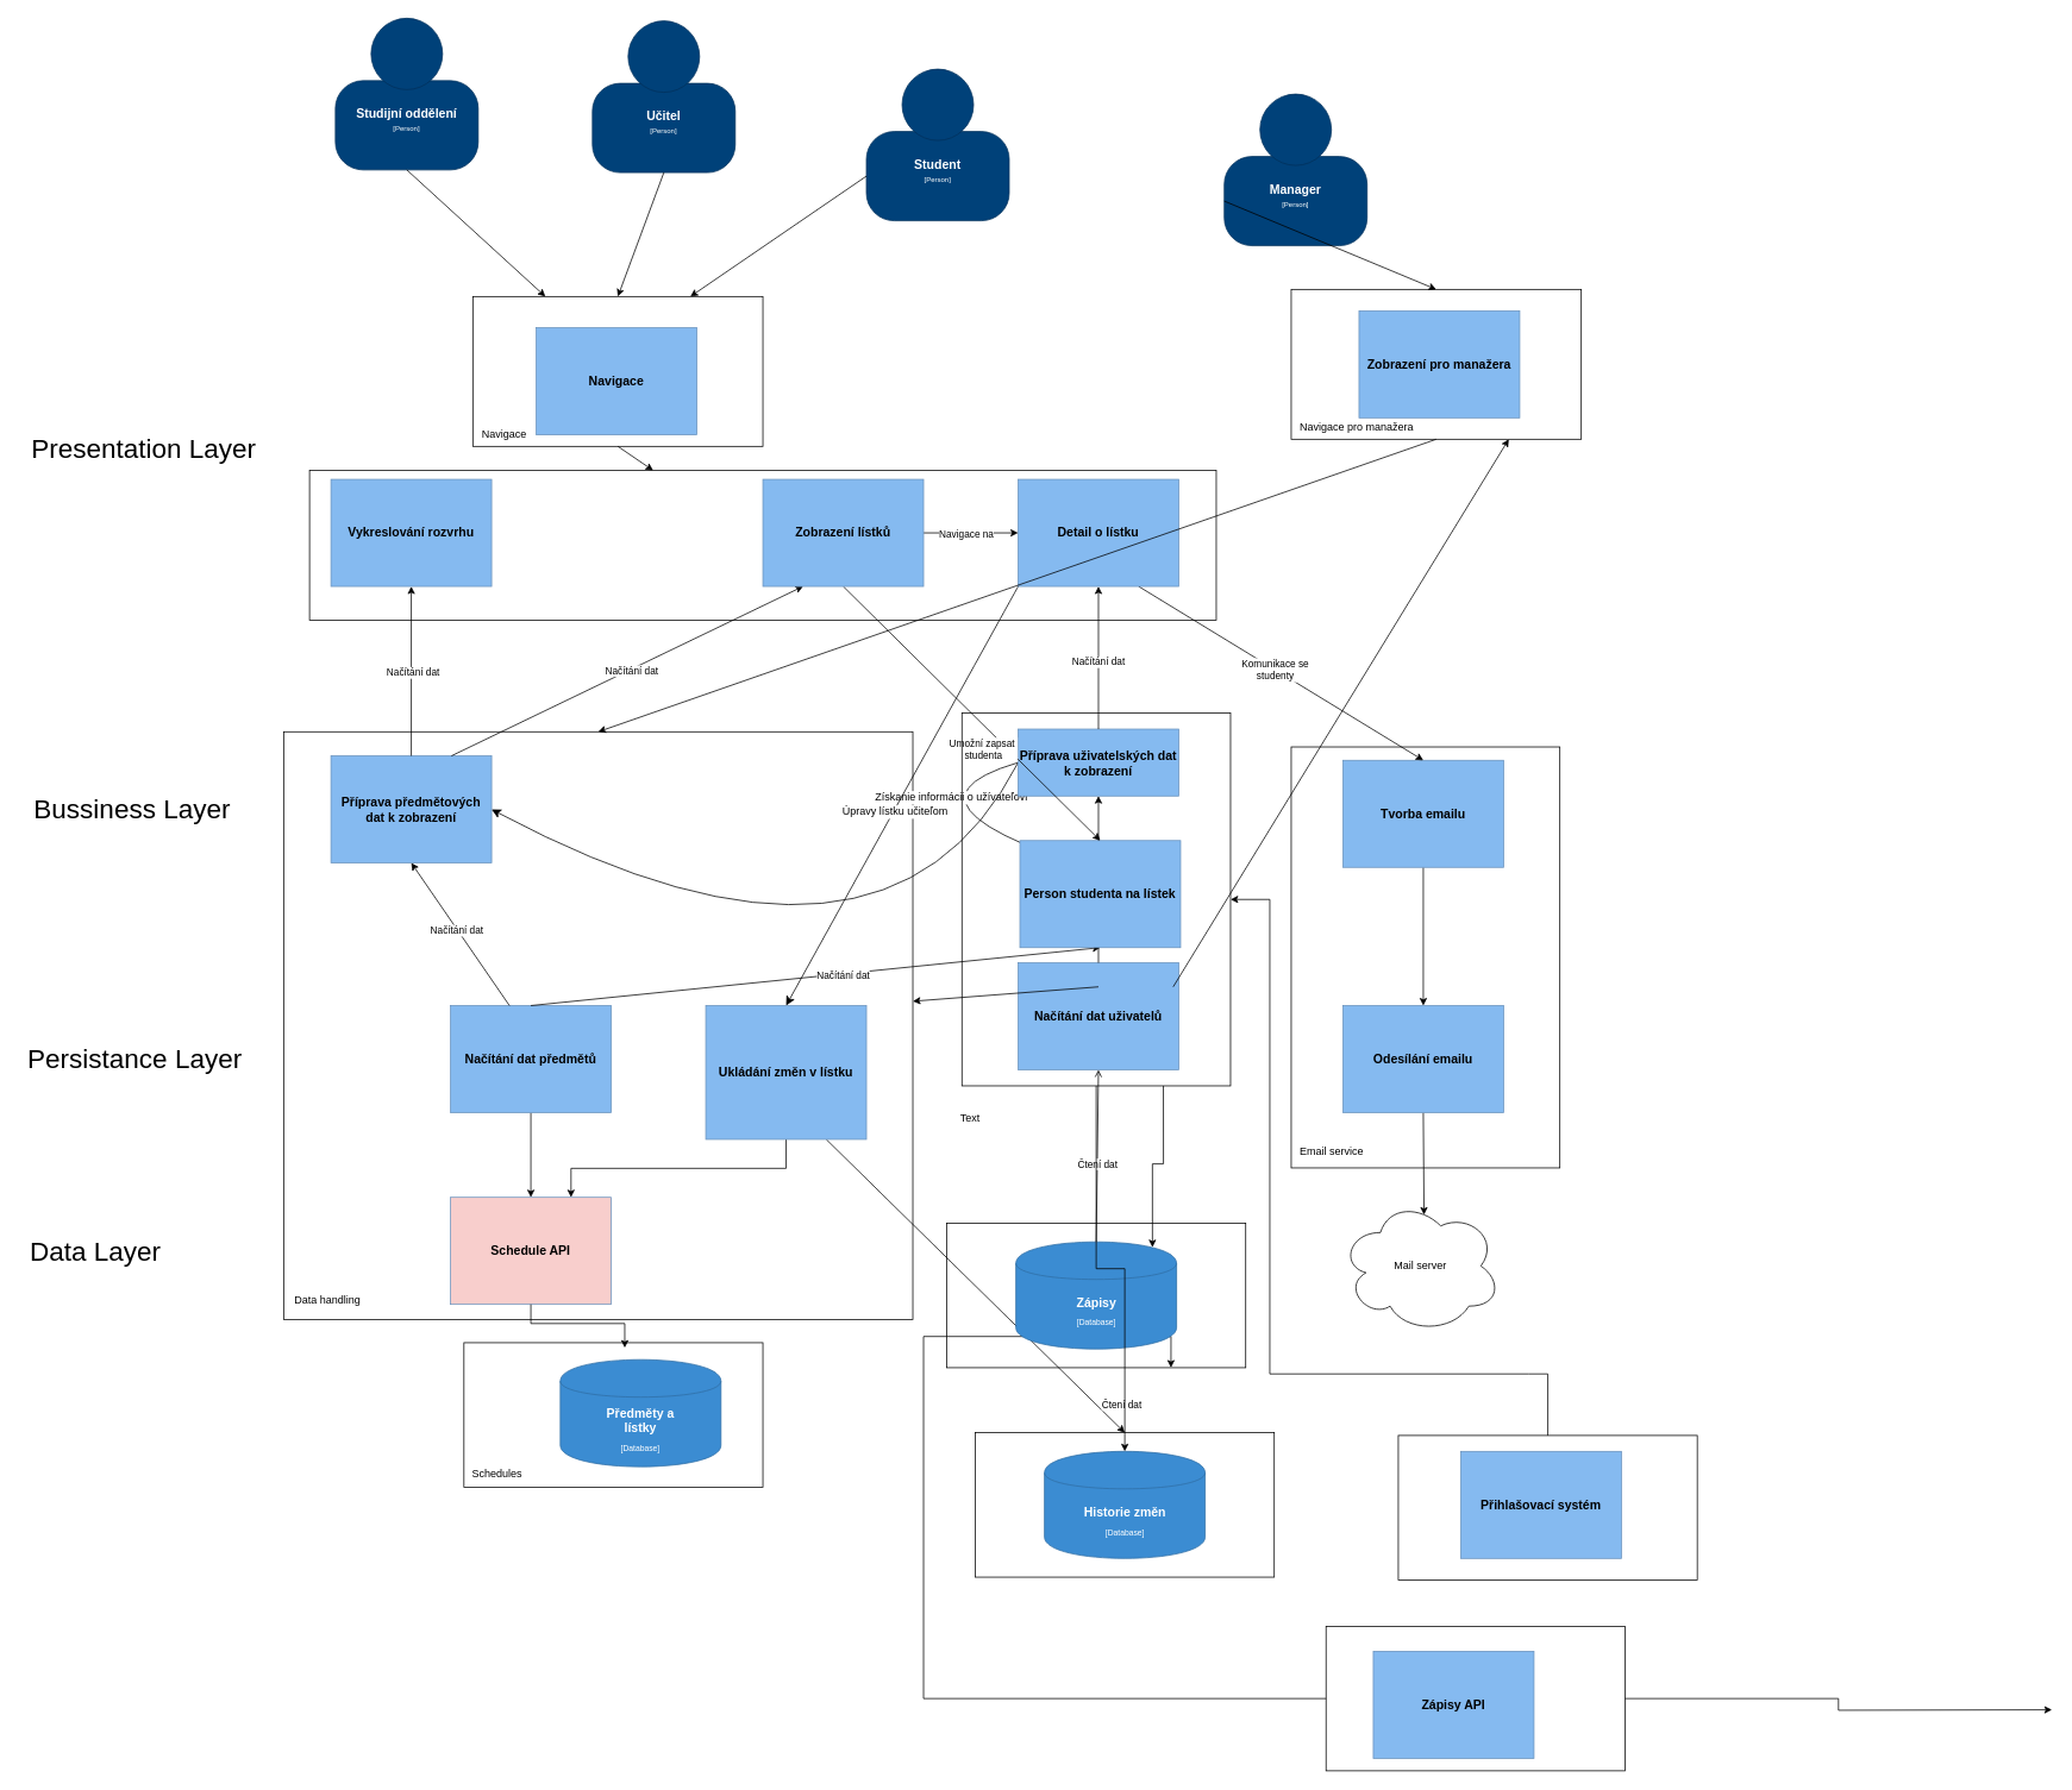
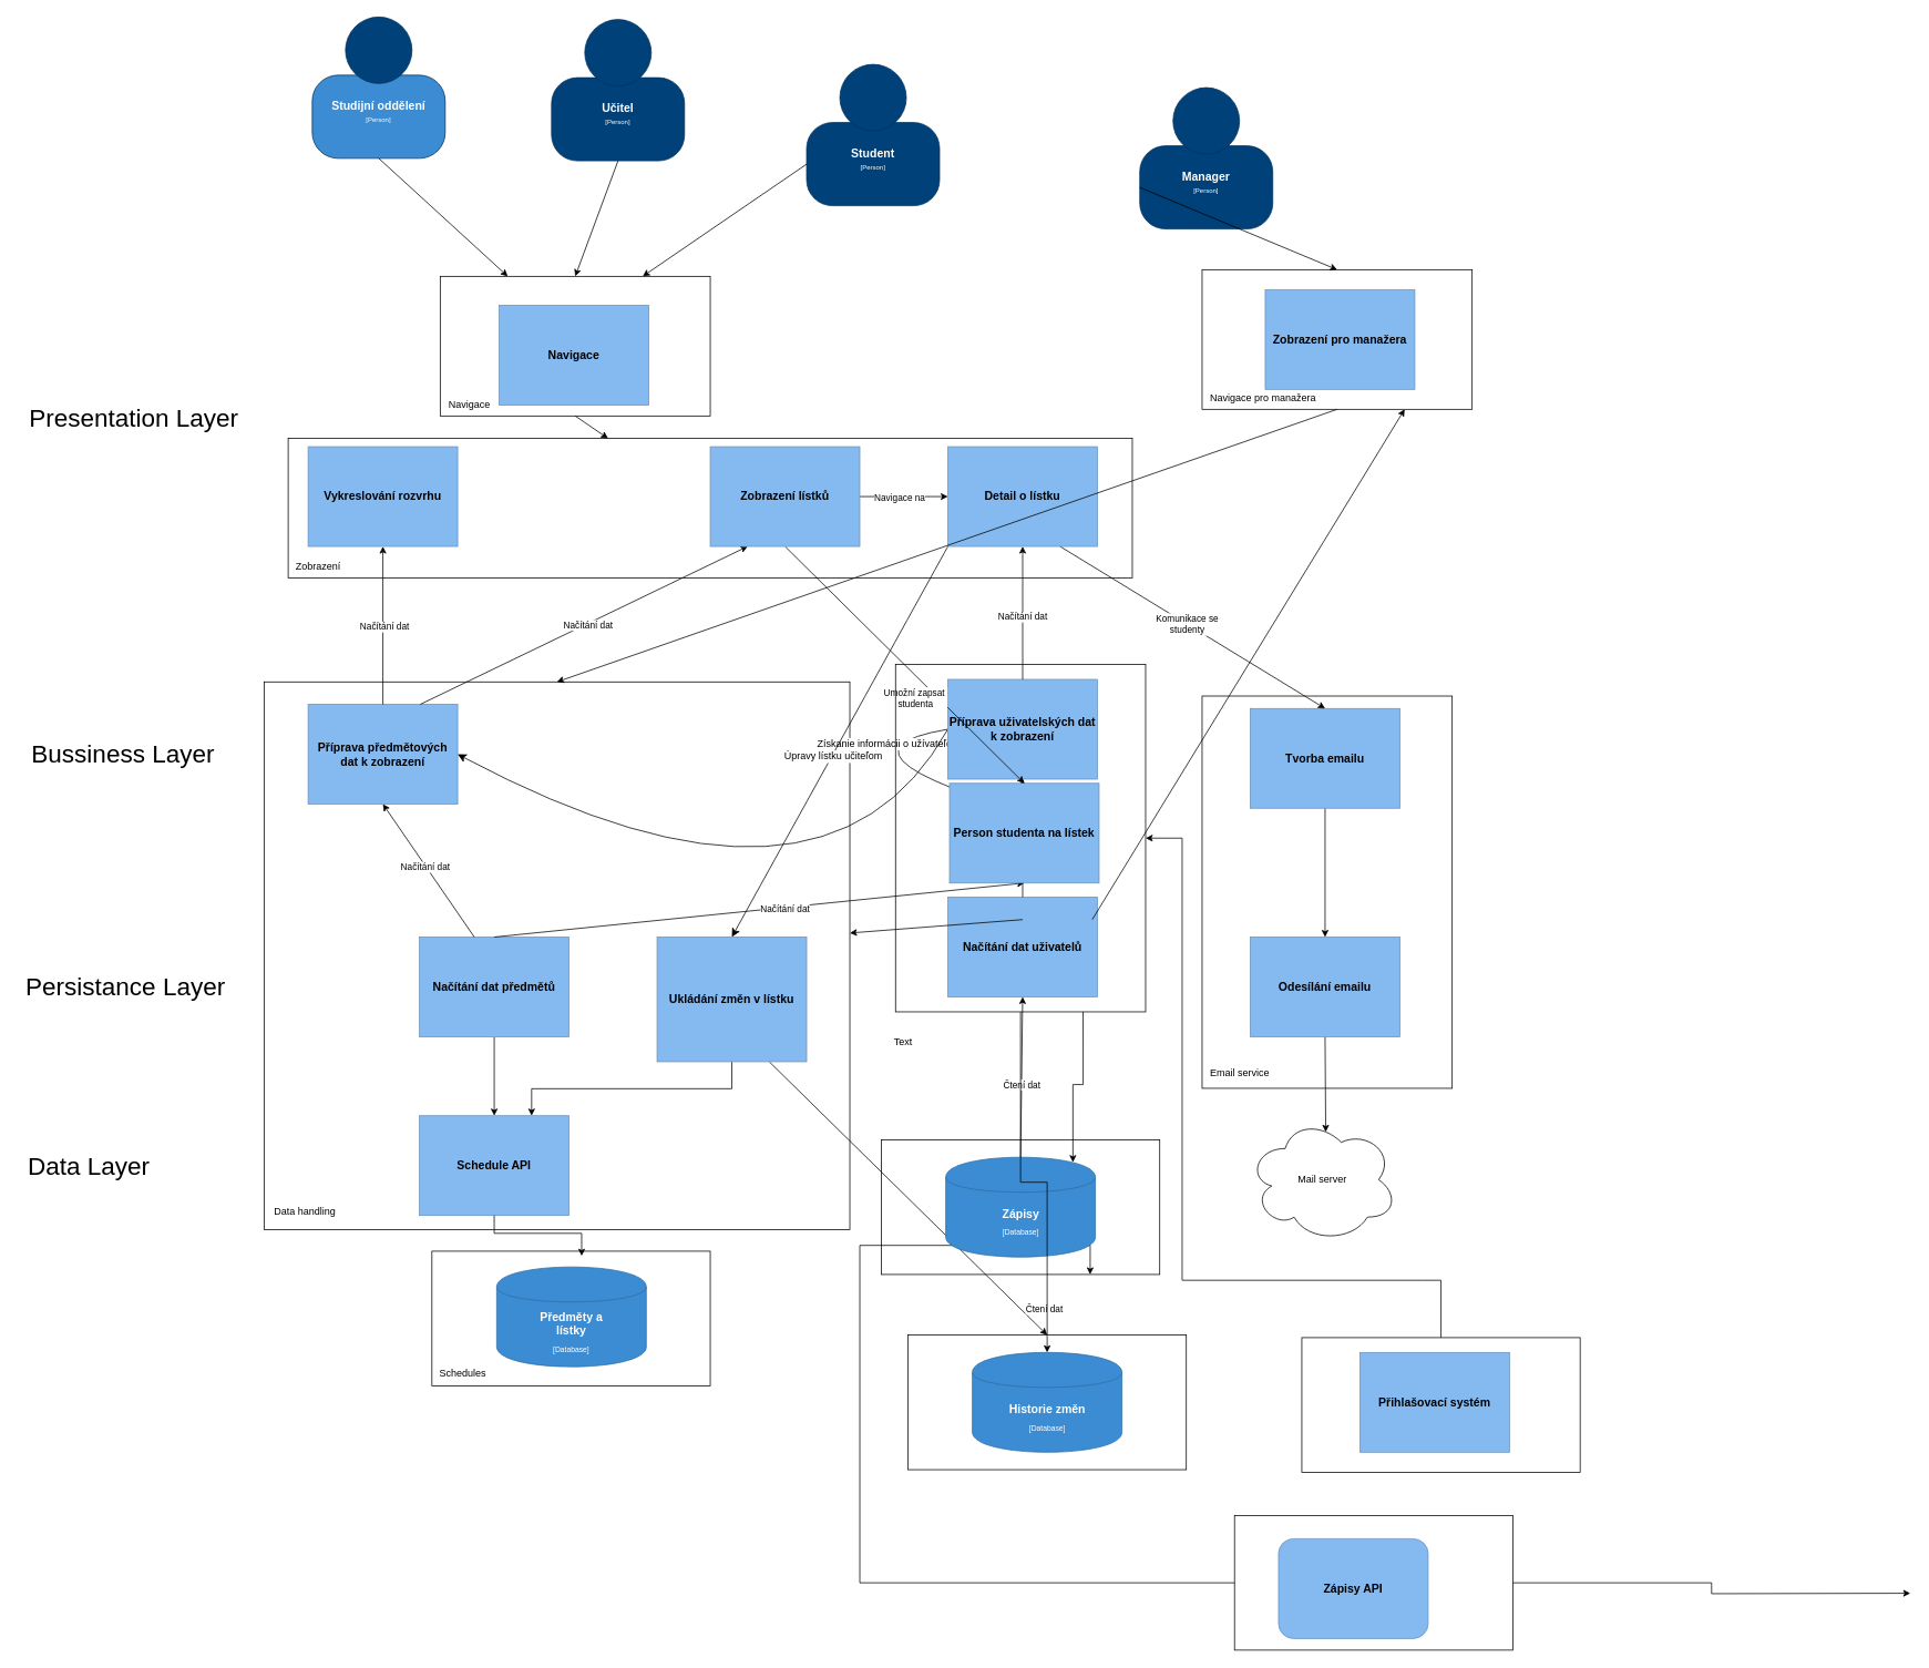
- <mxCell id="77" value="&lt;div style=&quot;color: rgb(255 , 255 , 255) ; white-space: normal&quot;&gt;&lt;span style=&quot;font-size: 14px&quot;&gt;&lt;b&gt;Studijní oddělení&lt;/b&gt;&lt;/span&gt;&lt;/div&gt;&lt;div style=&quot;color: rgb(255 , 255 , 255) ; white-space: normal&quot;&gt;&lt;font style=&quot;font-size: 8px&quot;&gt;[Person]&lt;/font&gt;&lt;/div&gt;&lt;div style=&quot;color: rgb(255 , 255 , 255) ; white-space: normal ; font-size: 8px&quot;&gt;&lt;span style=&quot;font-size: x-small&quot;&gt;&lt;br&gt;&lt;/span&gt;&lt;/div&gt;&lt;div style=&quot;color: rgb(255 , 255 , 255) ; white-space: normal&quot;&gt;&lt;font size=&quot;1&quot;&gt;&lt;/font&gt;&lt;/div&gt;" style="rounded=1;whiteSpace=wrap;html=1;strokeColor=#00315C;fillColor=#004179;fontColor=#000000;arcSize=31;metaEdit=1;allowArrows=0;" vertex="1" parent="76"><mxGeometry y="70" width="160" height="100" as="geometry" /></mxCell>
+ <mxCell id="77" value="&lt;div style=&quot;color: rgb(255 , 255 , 255) ; white-space: normal&quot;&gt;&lt;span style=&quot;font-size: 14px&quot;&gt;&lt;b&gt;Studijní oddělení&lt;/b&gt;&lt;/span&gt;&lt;/div&gt;&lt;div style=&quot;color: rgb(255 , 255 , 255) ; white-space: normal&quot;&gt;&lt;font style=&quot;font-size: 8px&quot;&gt;[Person]&lt;/font&gt;&lt;/div&gt;&lt;div style=&quot;color: rgb(255 , 255 , 255) ; white-space: normal ; font-size: 8px&quot;&gt;&lt;span style=&quot;font-size: x-small&quot;&gt;&lt;br&gt;&lt;/span&gt;&lt;/div&gt;&lt;div style=&quot;color: rgb(255 , 255 , 255) ; white-space: normal&quot;&gt;&lt;font size=&quot;1&quot;&gt;&lt;/font&gt;&lt;/div&gt;" style="rounded=1;whiteSpace=wrap;html=1;strokeColor=#00315C;fillColor=#3b8cd2;fontColor=#000000;arcSize=31;metaEdit=1;allowArrows=0;" vertex="1" parent="76"><mxGeometry y="70" width="160" height="100" as="geometry" /></mxCell>
+ <mxCell id="83" value="Zobrazení" style="text;html=1;align=center;verticalAlign=middle;resizable=0;points=[];autosize=1;strokeColor=none;fillColor=none;" vertex="1" parent="1"><mxGeometry x="346" y="669" width="72" height="26" as="geometry" /></mxCell>
- <mxCell id="21" value="&lt;div&gt;&lt;span style=&quot;font-size: 14px&quot;&gt;&lt;b&gt;Příprava uživatelských dat k zobrazení&lt;/b&gt;&lt;/span&gt;&lt;/div&gt;" style="rounded=0;whiteSpace=wrap;html=1;fillColor=#85baf0;fontColor=#000000;strokeColor=#6992BD;resizable=0;rotatable=0;metaEdit=1;allowArrows=0;" parent="1" vertex="1"><mxGeometry x="1140" y="817" width="180" height="75" as="geometry" /></mxCell>
+ <mxCell id="21" value="&lt;div&gt;&lt;span style=&quot;font-size: 14px&quot;&gt;&lt;b&gt;Příprava uživatelských dat k zobrazení&lt;/b&gt;&lt;/span&gt;&lt;/div&gt;" style="rounded=0;whiteSpace=wrap;html=1;fillColor=#85baf0;fontColor=#000000;strokeColor=#6992BD;resizable=0;rotatable=0;metaEdit=1;allowArrows=0;" parent="1" vertex="1"><mxGeometry x="1140" y="817" width="180" height="120" as="geometry" /></mxCell>
- <mxCell id="8" style="rounded=0;orthogonalLoop=1;jettySize=auto;html=1;exitX=0.5;exitY=0;exitDx=0;exitDy=0;entryX=0.5;entryY=1;entryDx=0;entryDy=0;endArrow=open;" parent="1" source="7" target="11" edge="1"><mxGeometry relative="1" as="geometry"><mxPoint x="1410" y="1287" as="targetPoint" /></mxGeometry></mxCell>
+ <mxCell id="8" style="rounded=0;orthogonalLoop=1;jettySize=auto;html=1;exitX=0.5;exitY=0;exitDx=0;exitDy=0;entryX=0.5;entryY=1;entryDx=0;entryDy=0;" parent="1" source="7" target="11" edge="1"><mxGeometry relative="1" as="geometry"><mxPoint x="1410" y="1287" as="targetPoint" /></mxGeometry></mxCell>
- <mxCell id="62" value="&lt;div&gt;&lt;span style=&quot;font-size: 14px&quot;&gt;&lt;b&gt;Schedule API&lt;/b&gt;&lt;/span&gt;&lt;/div&gt;" style="rounded=0;whiteSpace=wrap;html=1;fillColor=#f8cecc;fontColor=#000000;strokeColor=#6992BD;resizable=0;rotatable=0;metaEdit=1;allowArrows=0;" vertex="1" parent="1"><mxGeometry x="504" y="1342" width="180" height="120" as="geometry" /></mxCell>
+ <mxCell id="62" value="&lt;div&gt;&lt;span style=&quot;font-size: 14px&quot;&gt;&lt;b&gt;Schedule API&lt;/b&gt;&lt;/span&gt;&lt;/div&gt;" style="rounded=0;whiteSpace=wrap;html=1;fillColor=#85baf0;fontColor=#000000;strokeColor=#6992BD;resizable=0;rotatable=0;metaEdit=1;allowArrows=0;" vertex="1" parent="1"><mxGeometry x="504" y="1342" width="180" height="120" as="geometry" /></mxCell>
- <mxCell id="46" value="&lt;div style=&quot;color: rgb(255 , 255 , 255) ; white-space: normal&quot;&gt;&lt;span style=&quot;font-size: 14px&quot;&gt;&lt;b&gt;Předměty a &#10;lístky&lt;/b&gt;&lt;/span&gt;&lt;/div&gt;&lt;div style=&quot;color: rgb(255 , 255 , 255) ; white-space: normal ; font-size: 8px&quot;&gt;&lt;font style=&quot;line-height: 9.6px&quot;&gt;&lt;br&gt;&lt;/font&gt;&lt;/div&gt;&lt;div style=&quot;color: rgb(255 , 255 , 255) ; white-space: normal&quot;&gt;[Database]&lt;/div&gt;" style="shape=cylinder;whiteSpace=wrap;html=1;boundedLbl=1;backgroundOutline=1;strokeColor=#2F6FA6;strokeWidth=1;fillColor=#3B8CD2;fontSize=9;fontColor=#000000;align=center;resizable=0;rotatable=0;metaEdit=1;allowArrows=0;" parent="1" vertex="1"><mxGeometry x="627" y="1524" width="180" height="120" as="geometry" /></mxCell>
+ <mxCell id="46" value="&lt;div style=&quot;color: rgb(255 , 255 , 255) ; white-space: normal&quot;&gt;&lt;span style=&quot;font-size: 14px&quot;&gt;&lt;b&gt;Předměty a &#10;lístky&lt;/b&gt;&lt;/span&gt;&lt;/div&gt;&lt;div style=&quot;color: rgb(255 , 255 , 255) ; white-space: normal ; font-size: 8px&quot;&gt;&lt;font style=&quot;line-height: 9.6px&quot;&gt;&lt;br&gt;&lt;/font&gt;&lt;/div&gt;&lt;div style=&quot;color: rgb(255 , 255 , 255) ; white-space: normal&quot;&gt;[Database]&lt;/div&gt;" style="shape=cylinder;whiteSpace=wrap;html=1;boundedLbl=1;backgroundOutline=1;strokeColor=#2F6FA6;strokeWidth=1;fillColor=#3B8CD2;fontSize=9;fontColor=#000000;align=center;resizable=0;rotatable=0;metaEdit=1;allowArrows=0;" parent="1" vertex="1"><mxGeometry x="597" y="1524" width="180" height="120" as="geometry" /></mxCell>
- <mxCell id="96" value="&lt;div&gt;&lt;span style=&quot;font-size: 14px&quot;&gt;&lt;b&gt;Zápisy API&lt;/b&gt;&lt;/span&gt;&lt;/div&gt;" style="rounded=0;whiteSpace=wrap;html=1;fillColor=#85baf0;fontColor=#000000;strokeColor=#6992BD;resizable=0;rotatable=0;metaEdit=1;allowArrows=0;" vertex="1" parent="1"><mxGeometry x="1538" y="1851" width="180" height="120" as="geometry" /></mxCell>
+ <mxCell id="96" value="&lt;div&gt;&lt;span style=&quot;font-size: 14px&quot;&gt;&lt;b&gt;Zápisy API&lt;/b&gt;&lt;/span&gt;&lt;/div&gt;" style="whiteSpace=wrap;html=1;fillColor=#85baf0;fontColor=#000000;strokeColor=#6992BD;resizable=0;rotatable=0;metaEdit=1;allowArrows=0;rounded=1;" vertex="1" parent="1"><mxGeometry x="1538" y="1851" width="180" height="120" as="geometry" /></mxCell>
